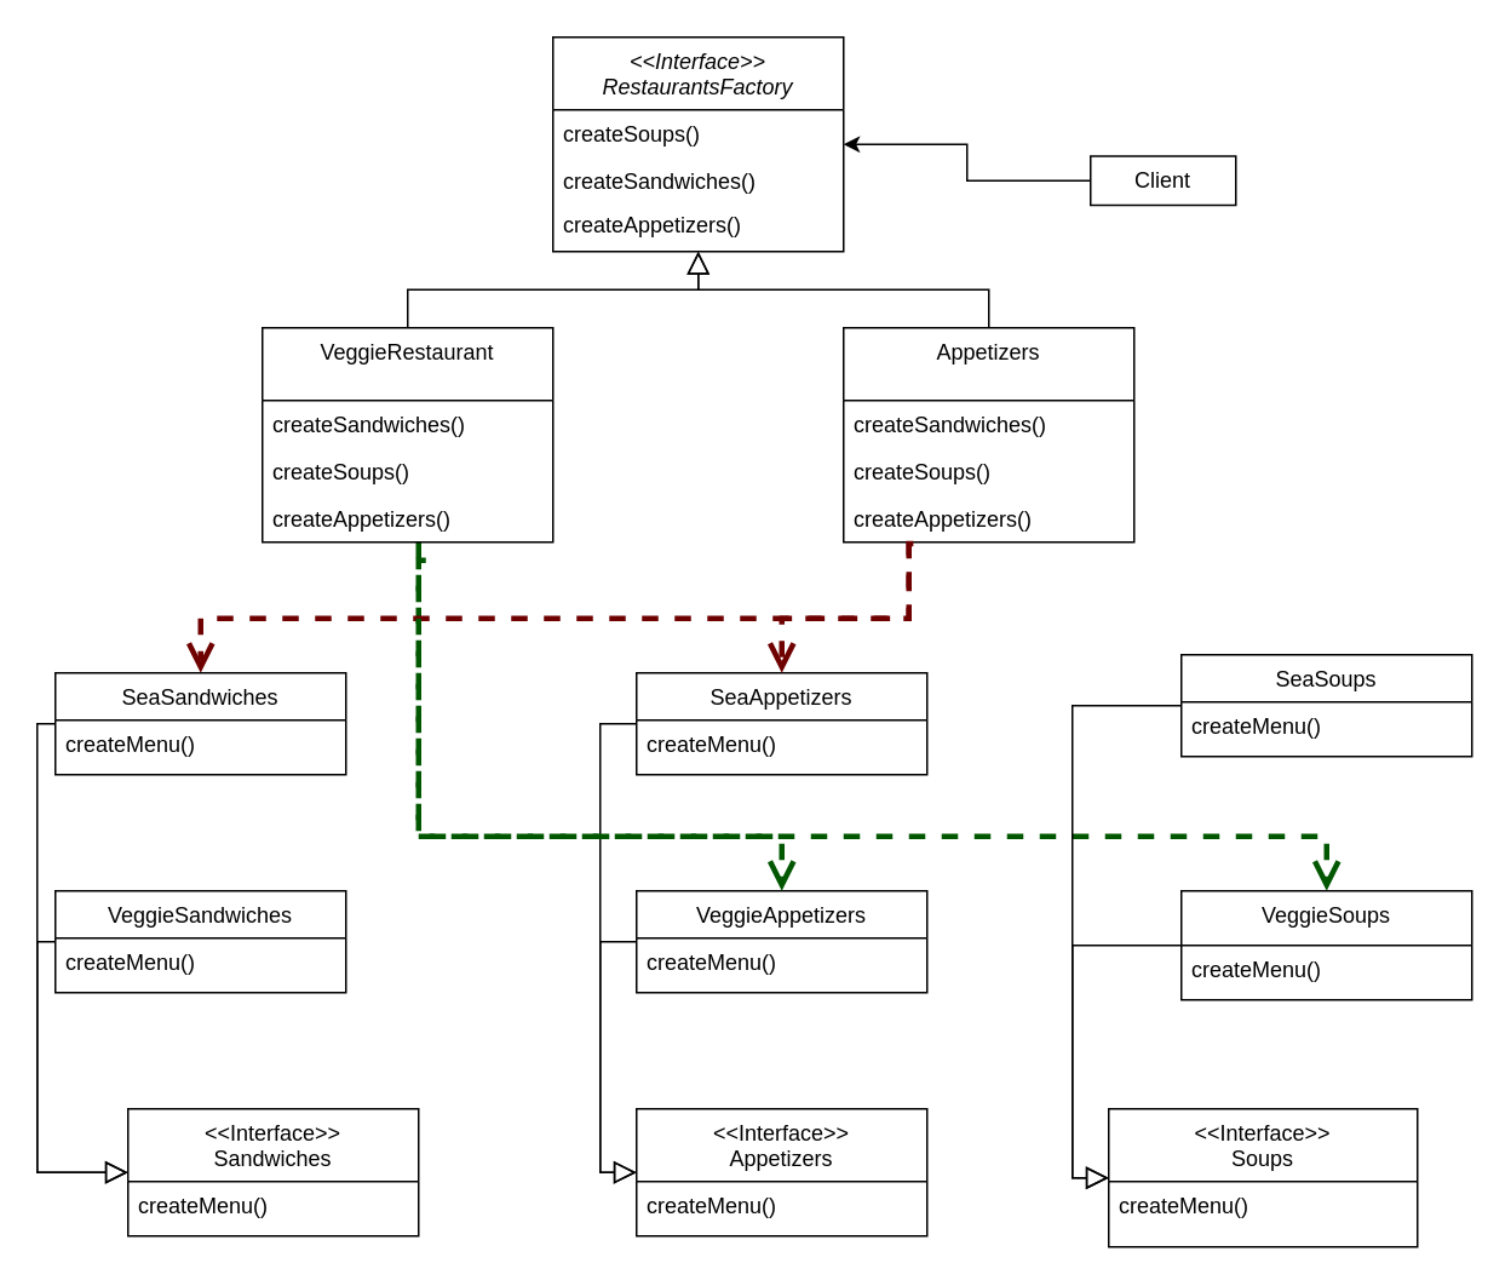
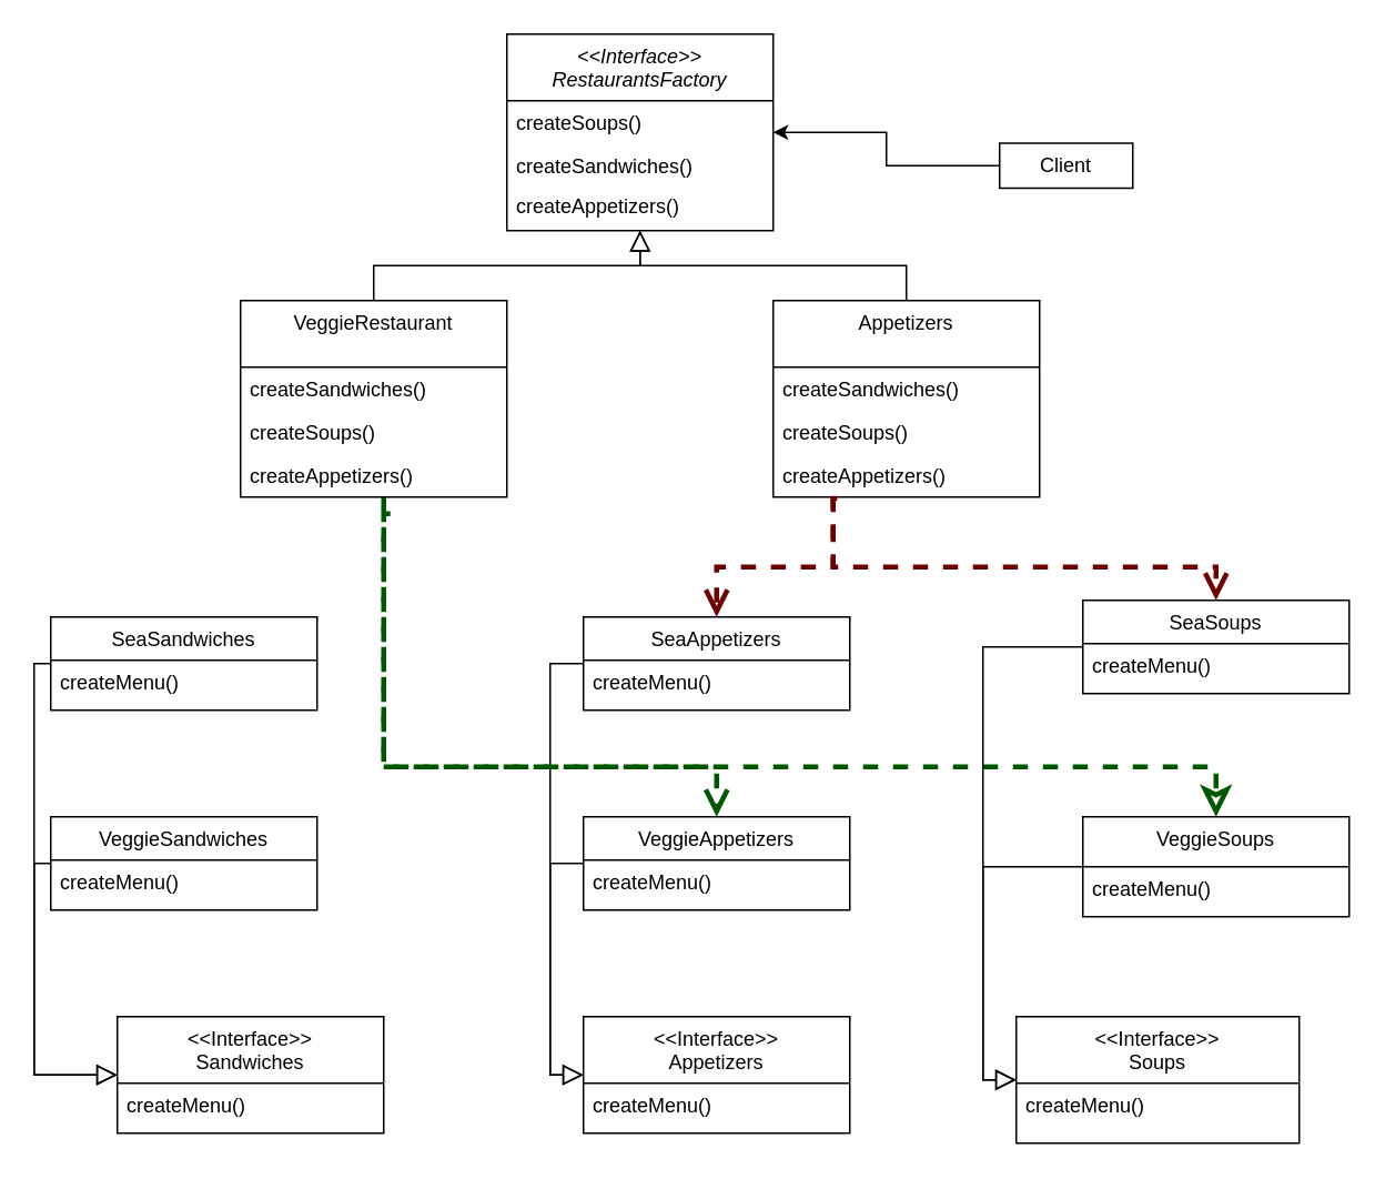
- <mxCell id="18" style="edgeStyle=orthogonalEdgeStyle;rounded=0;orthogonalLoop=1;jettySize=auto;html=1;entryX=0.5;entryY=0;entryDx=0;entryDy=0;endArrow=open;endFill=0;strokeWidth=3;endSize=10;dashed=1;fillColor=#a20025;strokeColor=#6F0000;" parent="1" source="19" target="35" edge="1"><mxGeometry relative="1" as="geometry"><Array as="points"><mxPoint x="500" y="340" /><mxPoint x="110" y="340" /></Array></mxGeometry></mxCell>
+ <mxCell id="17" style="edgeStyle=orthogonalEdgeStyle;rounded=0;orthogonalLoop=1;jettySize=auto;html=1;entryX=0.5;entryY=0;entryDx=0;entryDy=0;endArrow=open;endFill=0;strokeWidth=3;endSize=10;dashed=1;fillColor=#a20025;strokeColor=#6F0000;" parent="1" source="19" target="24" edge="1"><mxGeometry relative="1" as="geometry"><Array as="points"><mxPoint x="500" y="340" /><mxPoint x="730" y="340" /></Array></mxGeometry></mxCell>
- <mxCell id="11" style="edgeStyle=orthogonalEdgeStyle;rounded=0;orthogonalLoop=1;jettySize=auto;html=1;entryX=0.5;entryY=0;entryDx=0;entryDy=0;endSize=10;endArrow=open;endFill=0;dashed=1;fillColor=#008a00;strokeColor=#005700;strokeWidth=3;" parent="1" source="12" target="27" edge="1"><mxGeometry relative="1" as="geometry"><Array as="points"><mxPoint x="230" y="460" /><mxPoint x="730" y="460" /></Array></mxGeometry></mxCell>
+ <mxCell id="11" style="edgeStyle=orthogonalEdgeStyle;rounded=0;orthogonalLoop=1;jettySize=auto;html=1;entryX=0.5;entryY=0;entryDx=0;entryDy=0;endSize=10;endArrow=classic;endFill=0;dashed=1;fillColor=#008a00;strokeColor=#005700;strokeWidth=3;" parent="1" source="12" target="27" edge="1"><mxGeometry relative="1" as="geometry"><Array as="points"><mxPoint x="230" y="460" /><mxPoint x="730" y="460" /></Array></mxGeometry></mxCell>
